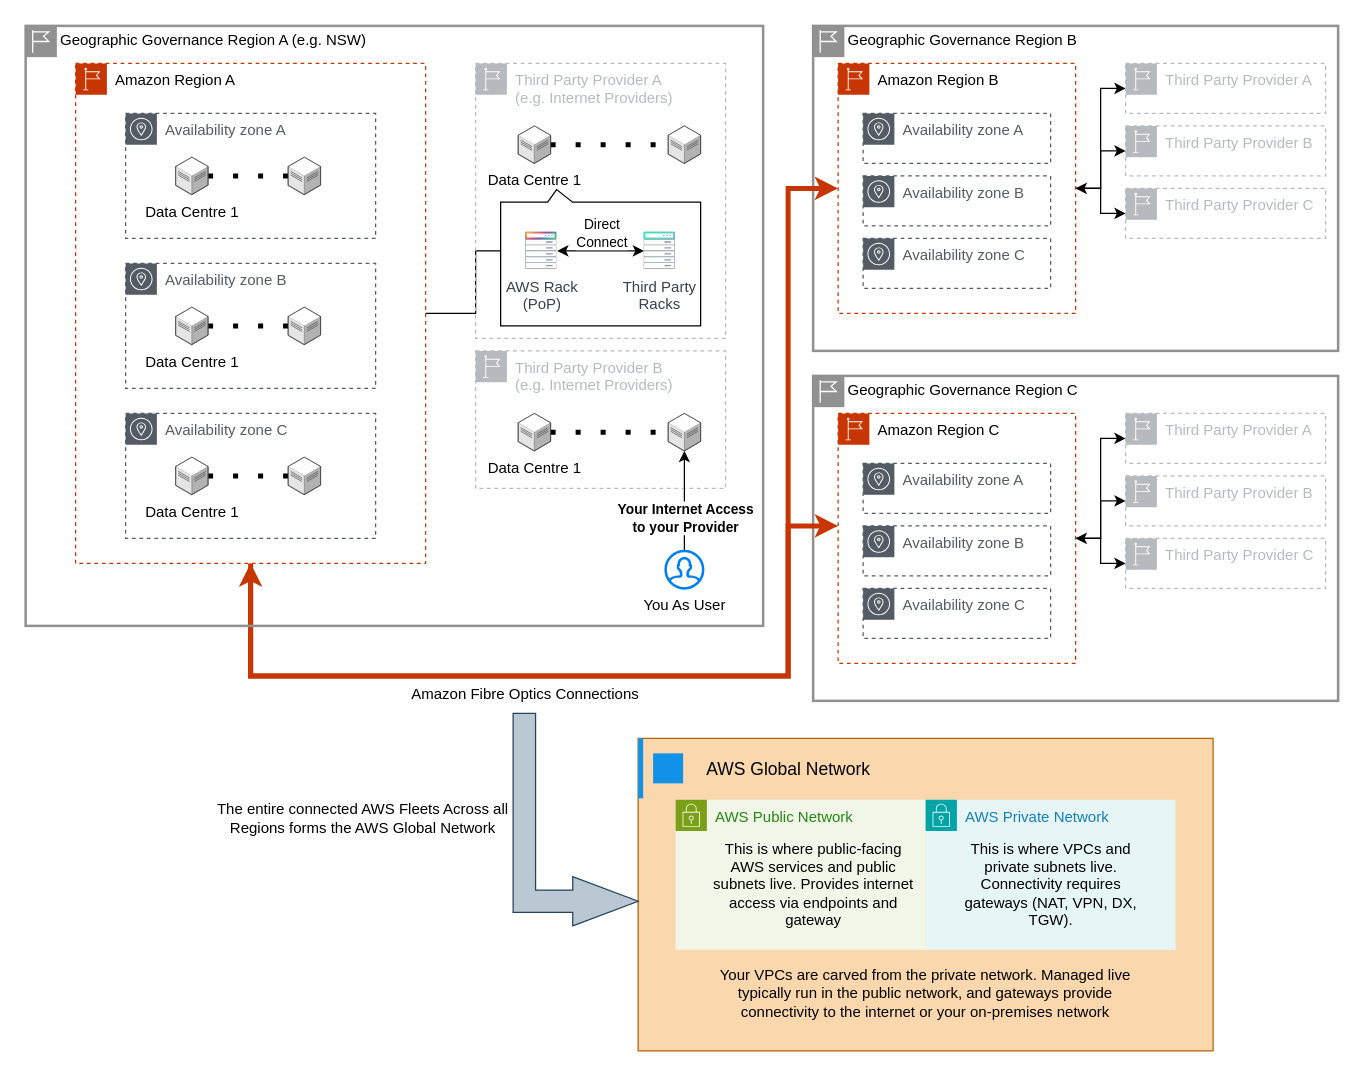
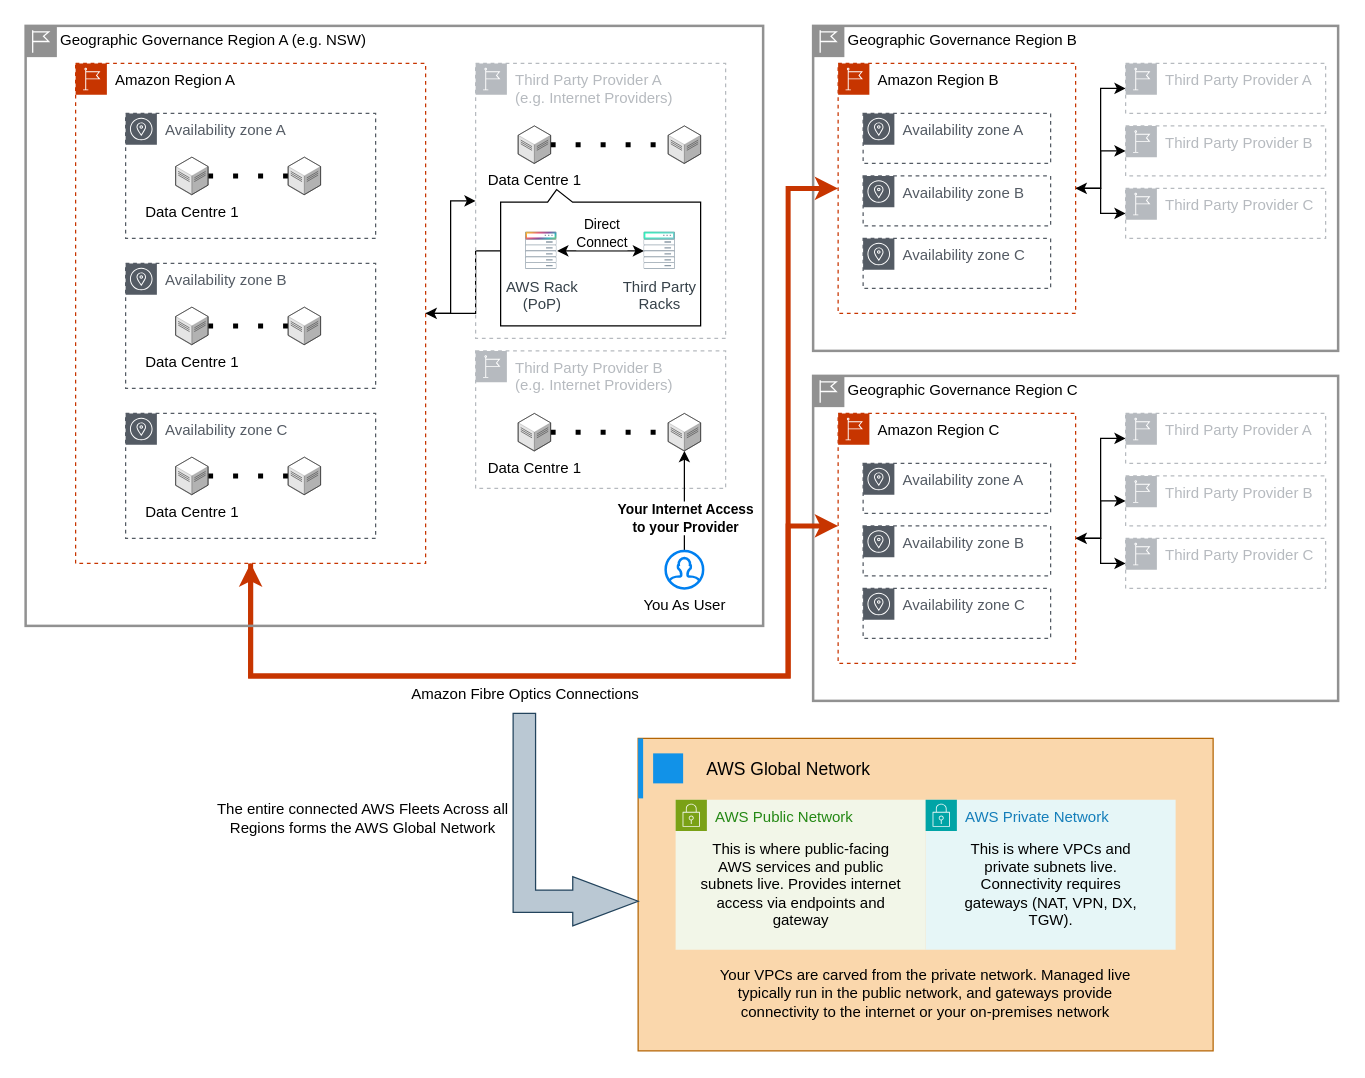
+ <mxCell id="8" style="edgeStyle=orthogonalEdgeStyle;rounded=0;orthogonalLoop=1;jettySize=auto;html=1;startArrow=classic;startFill=1;" edge="1" parent="1" source="11" target="24"><mxGeometry relative="1" as="geometry" /></mxCell>
- <mxCell id="63" value="This is where public-facing AWS services and public subnets live. Provides internet access via endpoints and gateway" style="text;html=1;align=center;verticalAlign=middle;whiteSpace=wrap;rounded=0;" vertex="1" parent="62"><mxGeometry x="27.5" y="40" width="165" height="55" as="geometry" /></mxCell>
+ <mxCell id="63" value="This is where public-facing AWS services and public subnets live. Provides internet access via endpoints and gateway" style="text;html=1;align=center;verticalAlign=middle;whiteSpace=wrap;rounded=0;" vertex="1" parent="62"><mxGeometry x="17.5" y="40" width="165" height="55" as="geometry" /></mxCell>
